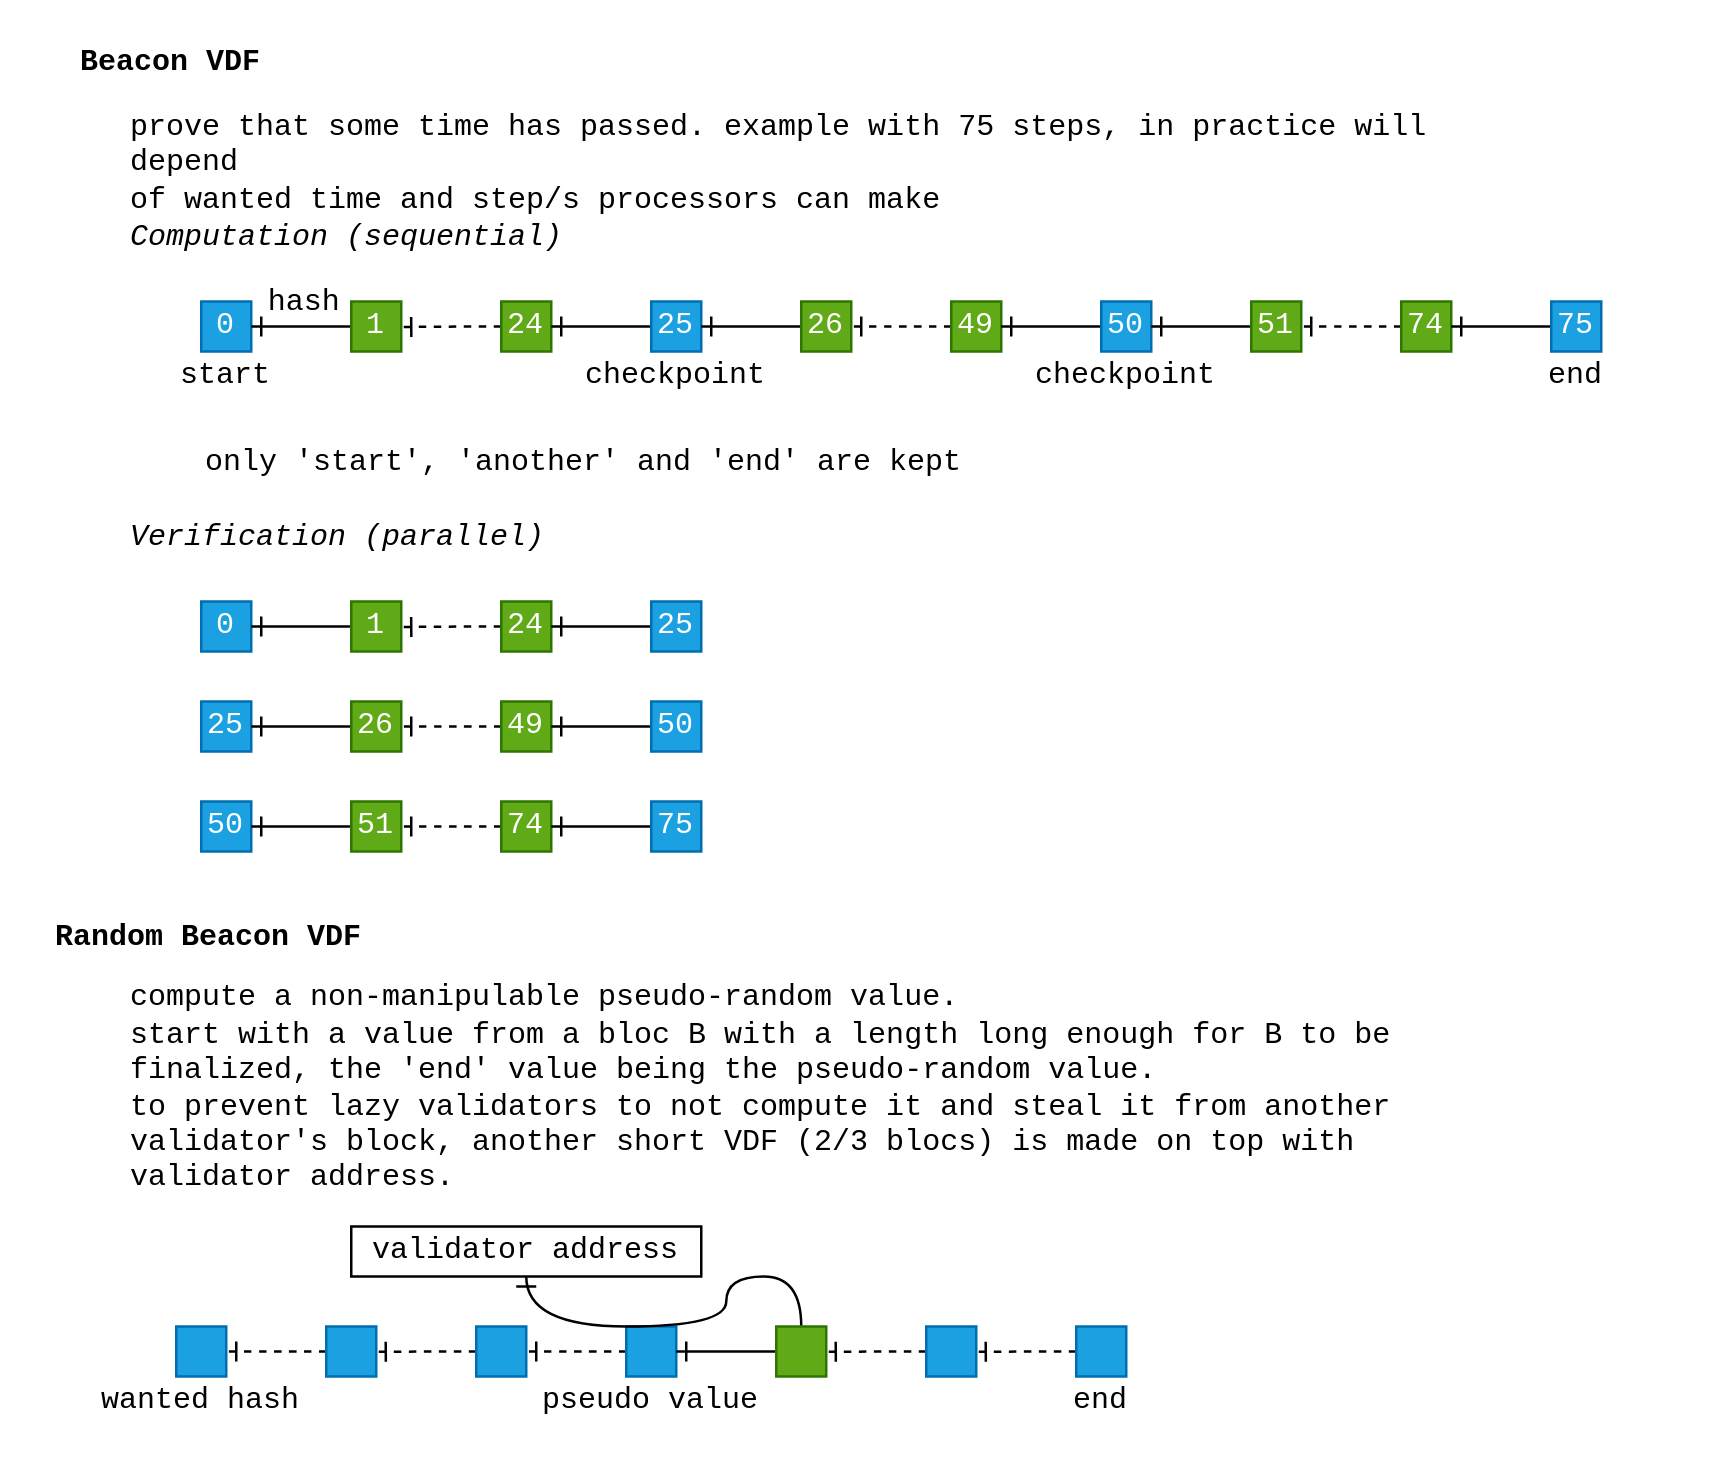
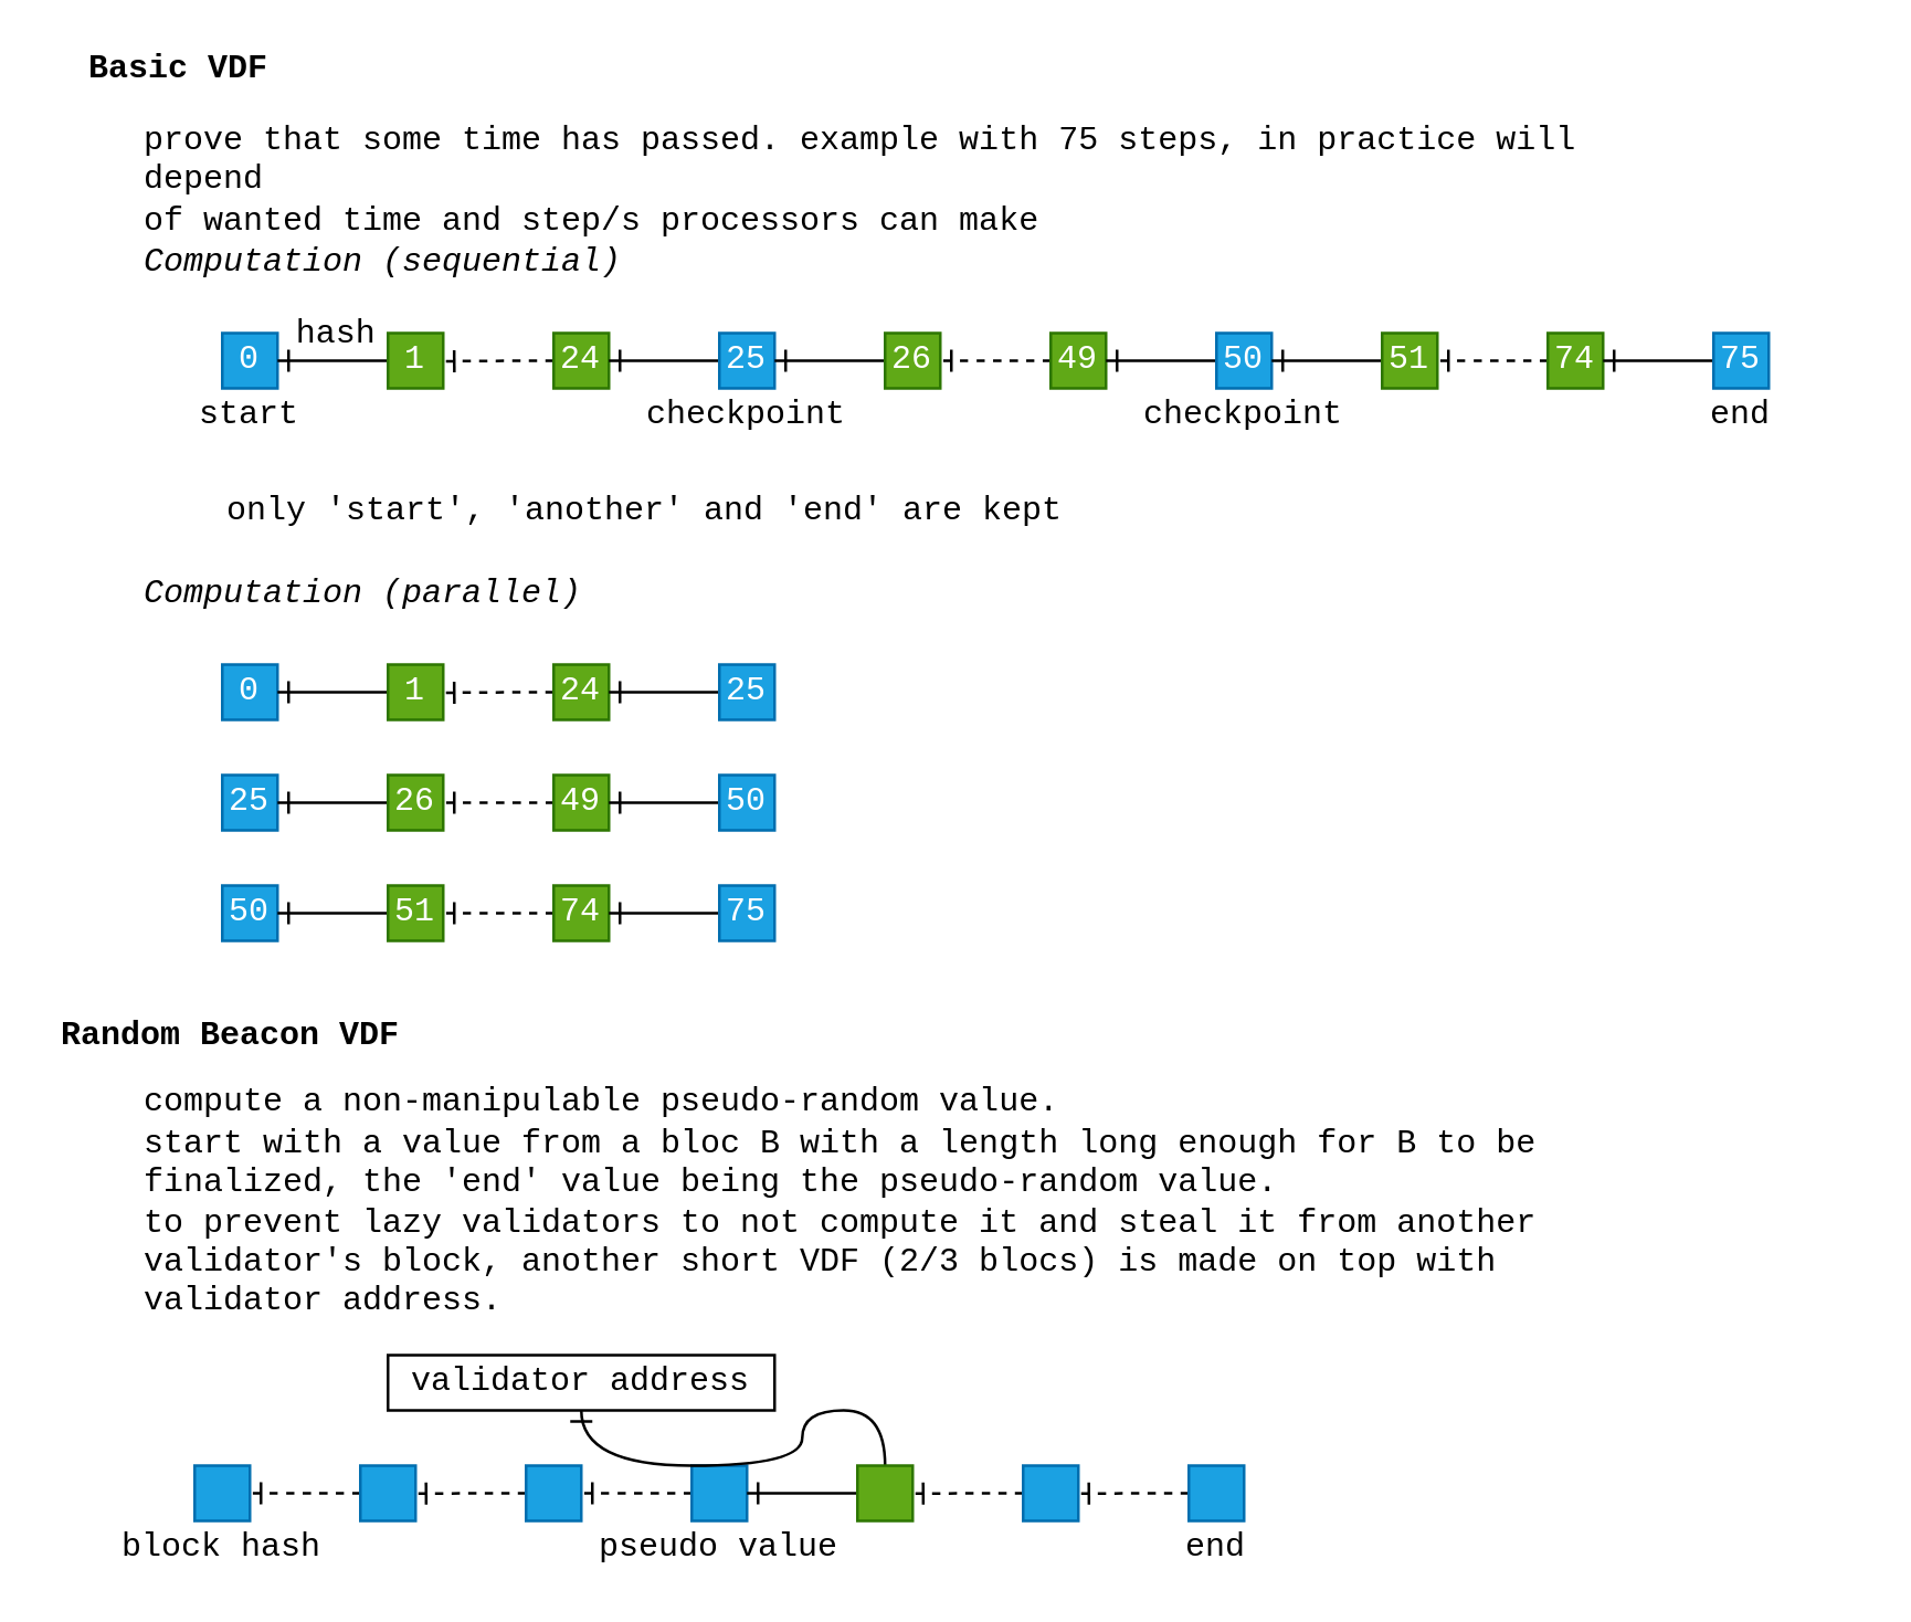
- <mxCell id="2" value="Beacon VDF" style="text;html=1;strokeColor=none;fillColor=none;align=left;verticalAlign=middle;whiteSpace=wrap;rounded=0;fontFamily=Courier New;fontStyle=1" vertex="1" parent="1"><mxGeometry x="30" y="20" width="220" height="10" as="geometry" /></mxCell>
+ <mxCell id="2" value="Basic VDF" style="text;html=1;strokeColor=none;fillColor=none;align=left;verticalAlign=middle;whiteSpace=wrap;rounded=0;fontFamily=Courier New;fontStyle=1" vertex="1" parent="1"><mxGeometry x="30" y="20" width="220" height="10" as="geometry" /></mxCell>
- <mxCell id="28" value="Verification (parallel)" style="text;html=1;strokeColor=none;fillColor=none;align=left;verticalAlign=middle;whiteSpace=wrap;rounded=0;fontFamily=Courier New;fontStyle=2" vertex="1" parent="1"><mxGeometry x="50" y="210" width="200" height="10" as="geometry" /></mxCell>
+ <mxCell id="28" value="Computation (parallel)" style="text;html=1;strokeColor=none;fillColor=none;align=left;verticalAlign=middle;whiteSpace=wrap;rounded=0;fontFamily=Courier New;fontStyle=2" vertex="1" parent="1"><mxGeometry x="50" y="210" width="200" height="10" as="geometry" /></mxCell>
- <mxCell id="61" value="wanted hash" style="text;html=1;strokeColor=none;fillColor=none;align=center;verticalAlign=middle;whiteSpace=wrap;rounded=0;labelBackgroundColor=none;fontFamily=Courier New;" vertex="1" parent="1"><mxGeometry x="30" y="555" width="100" height="10" as="geometry" /></mxCell>
+ <mxCell id="61" value="block hash" style="text;html=1;strokeColor=none;fillColor=none;align=center;verticalAlign=middle;whiteSpace=wrap;rounded=0;labelBackgroundColor=none;fontFamily=Courier New;" vertex="1" parent="1"><mxGeometry x="30" y="555" width="100" height="10" as="geometry" /></mxCell>
